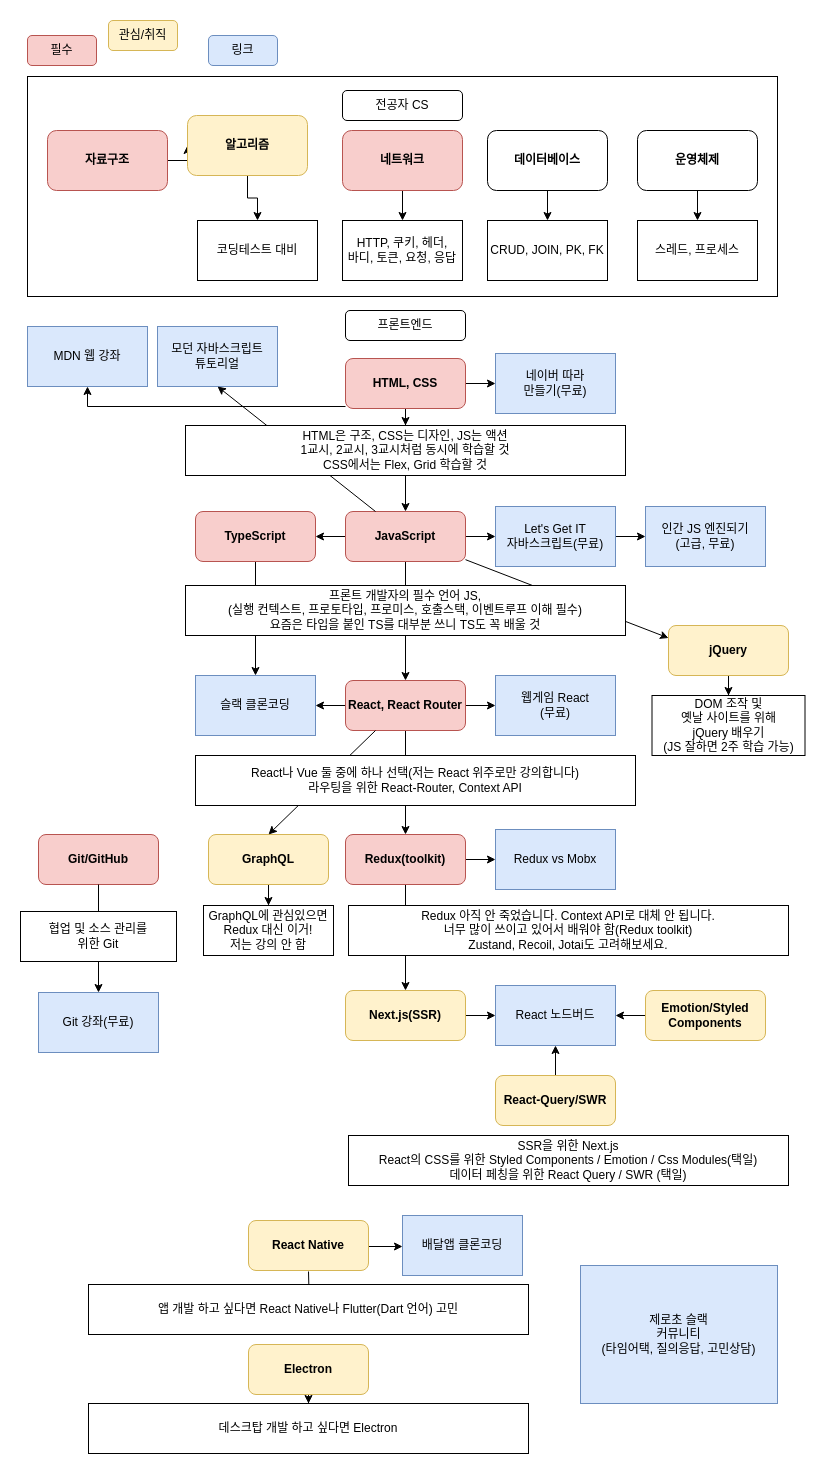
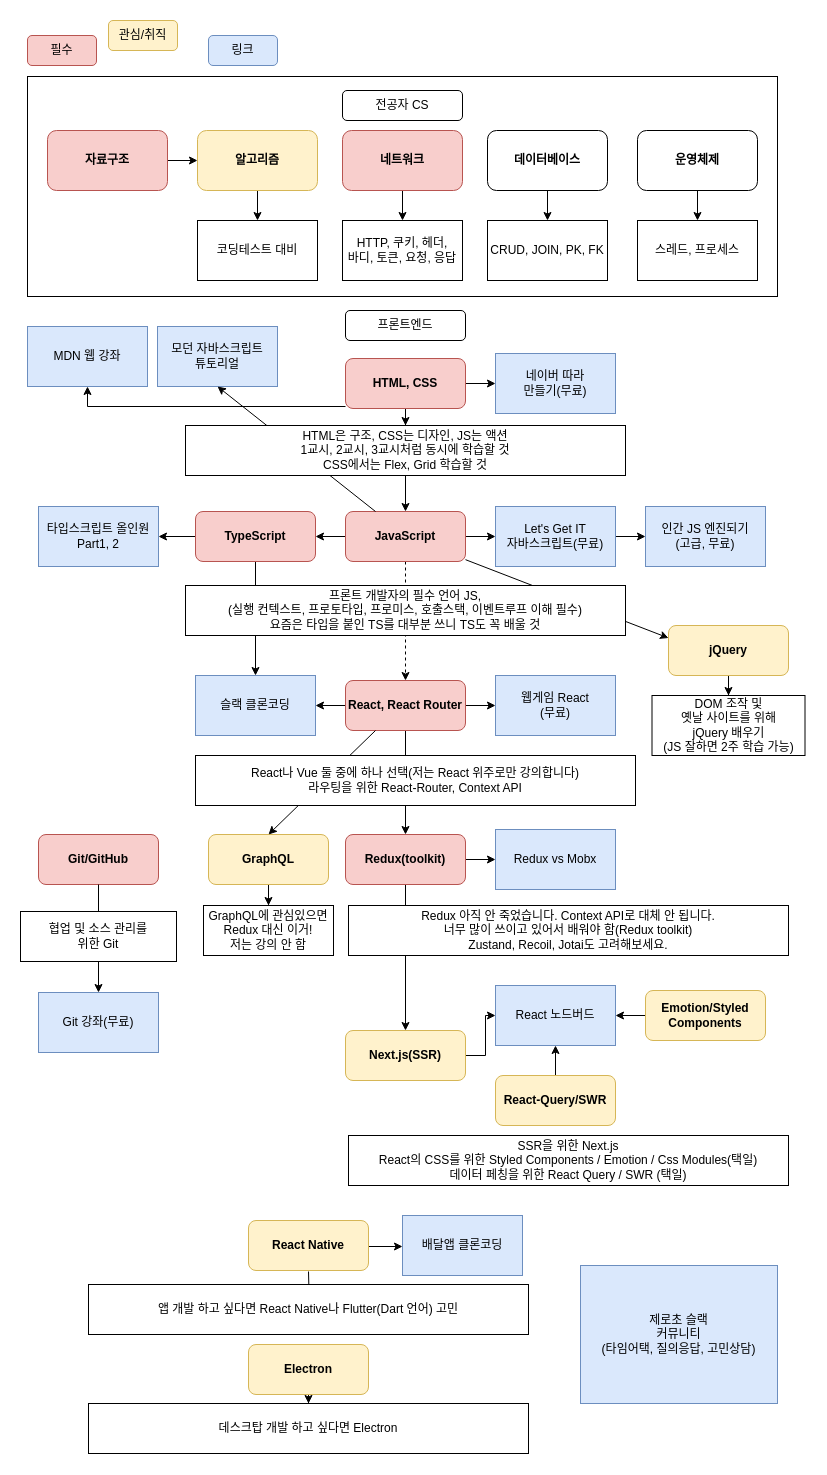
- <mxCell id="14" value="&lt;b&gt;알고리즘&lt;/b&gt;" style="rounded=1;whiteSpace=wrap;html=1;fillColor=#fff2cc;strokeColor=#d6b656;" vertex="1" parent="2"><mxGeometry x="160" y="39" width="120" height="60" as="geometry" /></mxCell>
+ <mxCell id="14" value="&lt;b&gt;알고리즘&lt;/b&gt;" style="rounded=1;whiteSpace=wrap;html=1;fillColor=#fff2cc;strokeColor=#d6b656;" vertex="1" parent="2"><mxGeometry x="170" y="54" width="120" height="60" as="geometry" /></mxCell>
+ <mxCell id="47" value="타입스크립트 올인원&lt;br&gt;Part1, 2" style="rounded=0;whiteSpace=wrap;html=1;fillColor=#dae8fc;strokeColor=#6c8ebf;" vertex="1" parent="1"><mxGeometry x="38" y="506" width="120" height="60" as="geometry" /></mxCell>
+ <mxCell id="43" value="" style="edgeStyle=orthogonalEdgeStyle;rounded=0;orthogonalLoop=1;jettySize=auto;html=1;" edge="1" source="45" target="47" parent="1"><mxGeometry relative="1" as="geometry" /></mxCell>
- <mxCell id="23" value="" style="edgeStyle=orthogonalEdgeStyle;rounded=0;orthogonalLoop=1;jettySize=auto;html=1;" edge="1" source="26" target="30" parent="1"><mxGeometry relative="1" as="geometry" /></mxCell>
+ <mxCell id="23" value="" style="edgeStyle=orthogonalEdgeStyle;rounded=0;orthogonalLoop=1;jettySize=auto;html=1;dashed=1;" edge="1" source="26" target="30" parent="1"><mxGeometry relative="1" as="geometry" /></mxCell>
- <mxCell id="41" value="&lt;b&gt;Next.js(SSR)&lt;/b&gt;" style="rounded=1;whiteSpace=wrap;html=1;fillColor=#fff2cc;strokeColor=#d6b656;" vertex="1" parent="1"><mxGeometry x="345" y="990" width="120" height="50" as="geometry" /></mxCell>
+ <mxCell id="41" value="&lt;b&gt;Next.js(SSR)&lt;/b&gt;" style="rounded=1;whiteSpace=wrap;html=1;fillColor=#fff2cc;strokeColor=#d6b656;" vertex="1" parent="1"><mxGeometry x="345" y="1030" width="120" height="50" as="geometry" /></mxCell>
